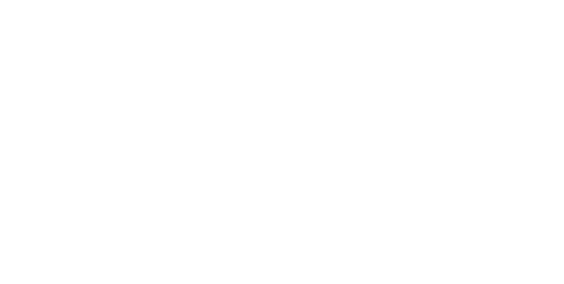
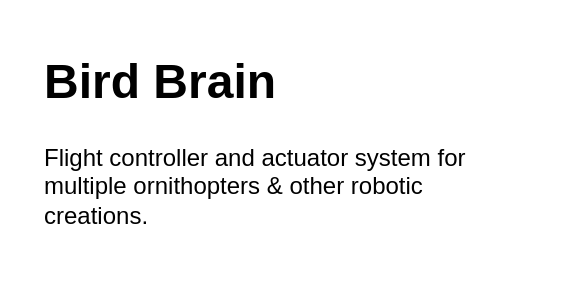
+ <mxCell id="2" value="&lt;h1 style=&quot;margin-top: 0px;&quot;&gt;Bird Brain&lt;/h1&gt;&lt;p&gt;Flight controller and actuator system for multiple ornithopters &amp;amp; other robotic creations.&lt;/p&gt;" style="text;html=1;whiteSpace=wrap;overflow=hidden;rounded=0;" parent="1" vertex="1"><mxGeometry x="20" y="20" width="240" height="100" as="geometry" /></mxCell>
